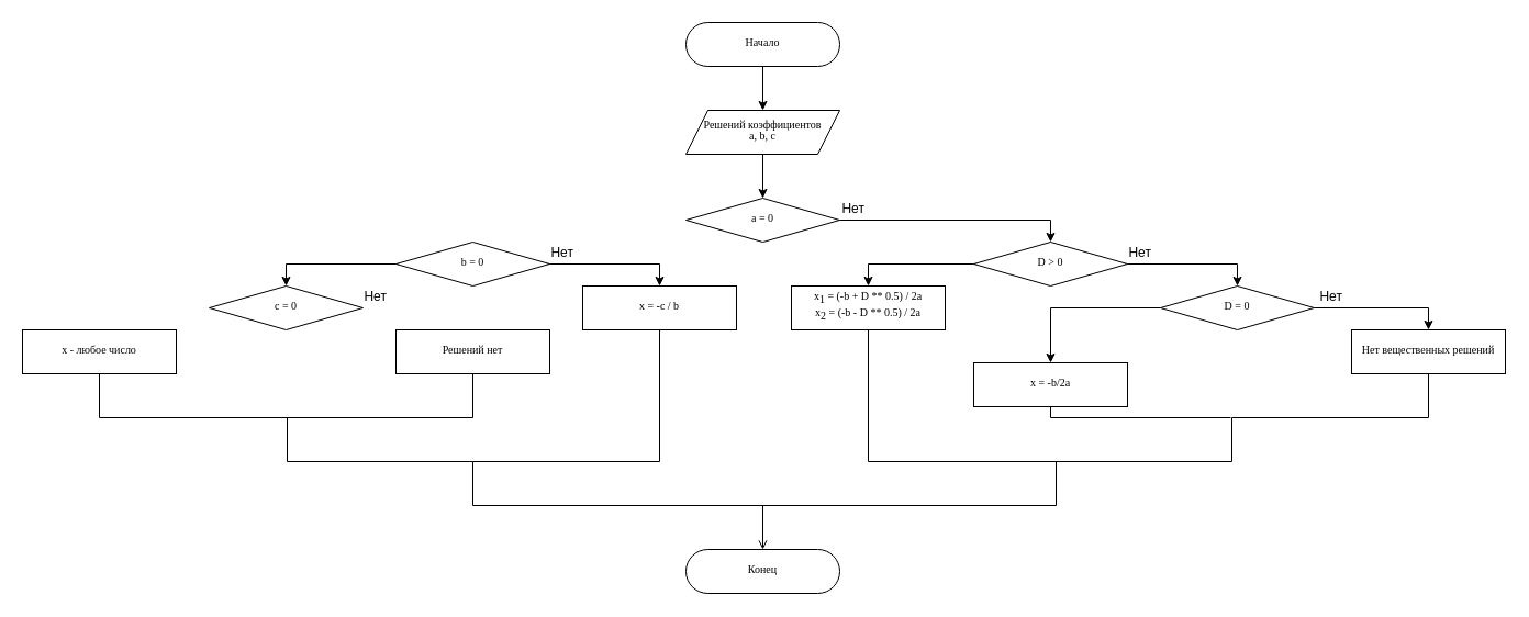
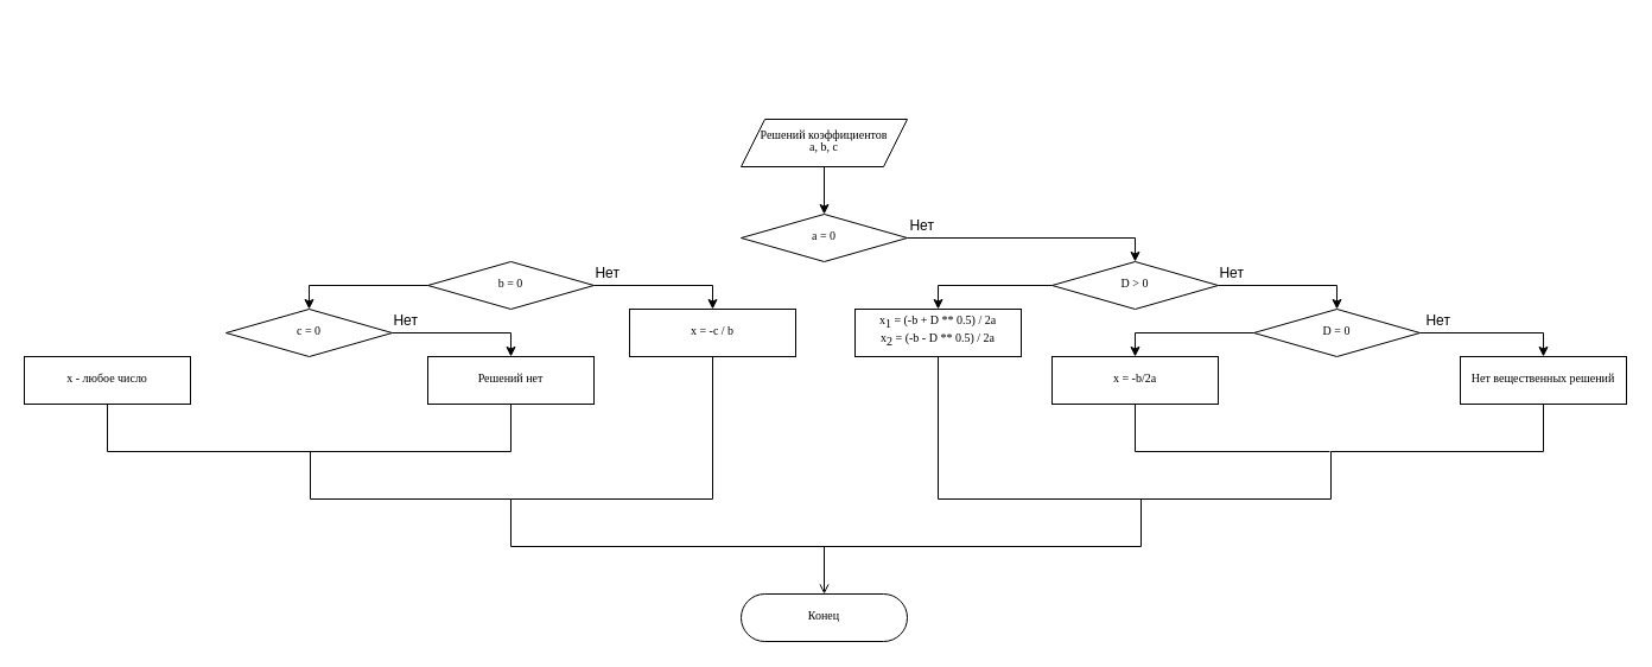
- <mxCell id="3" value="&lt;p style=&quot;line-height: 1; font-size: 10px;&quot;&gt;Начало&lt;/p&gt;" style="shape=stencil(vZXxboMgEMafhj9dUNwDLG57j6u9KimCQVbt2w9Bs6LVrZvOmJj7PvzdHZyRsKwpoUaSUAkVEvZKksSgrrgEo7QNrFN6OaU+bH0YjzE0NebGixfQHA4CvdMYrc7Y8qMZEFyWqLnpXfZG6Itd098sy5WUFsKVbALnxrcw4NK+SzsPG9Jfg6i2/AptB0ORXiXJ+8+xT8/7gOOd6g2xY/Wb17sdOKw43uvgNgPHv8eyzCpLw82yA+TnQqsPebxbzIkLkSvRf4fUP10ukjA6XOvN1NB/eDNjtCt1wa8uJ8eSrrJHBOh8kTBEeuLqaxgL0AVGFhSdBBTBbjYtYj2Xuwg63kRaGeg3Nci2Xq7g8qbj+H7BD3Q8JaR/6Jn+S88PnbKb3tkQOXVhcu3MKo3fjLT/LaxkXVzgUs8yONX/xpzwCQ==);whiteSpace=wrap;html=1;aspect=fixed;fontFamily=Verdana;fontSize=10;spacingBottom=4;" vertex="1" parent="1"><mxGeometry x="624" y="20" width="140" height="40" as="geometry" /></mxCell>
- <mxCell id="2" style="edgeStyle=orthogonalEdgeStyle;rounded=0;orthogonalLoop=1;jettySize=auto;html=1;entryX=0.5;entryY=0;entryDx=0;entryDy=0;" edge="1" parent="1" source="3" target="5"><mxGeometry relative="1" as="geometry" /></mxCell>
+ <mxCell id="25" style="edgeStyle=orthogonalEdgeStyle;rounded=0;orthogonalLoop=1;jettySize=auto;html=1;exitX=1;exitY=0.5;exitDx=0;exitDy=0;entryX=0.5;entryY=0;entryDx=0;entryDy=0;" edge="1" parent="1" source="26" target="28"><mxGeometry relative="1" as="geometry" /></mxCell>
- <mxCell id="15" value="&lt;p style=&quot;font-size: 10px;&quot; align=&quot;center&quot; class=&quot;MsoNormal&quot;&gt;x = -b/2a&lt;/p&gt;" style="shape=stencil(tVTRboMwDPyavFYh2T5gYtt/pKlXotIkcrJ1/fuaGKQiBq0mQEjgu3B3Bhyh69SYCEJJb84g9LtQKmKwkBLdEdww9iK5vHBZDbVJEWxm8MegM/sWmEkZwwku7pB7CecbQJc7Vn8I+UZrulPXNnhPIi74NGLueBIzztOz8pfFevvrqIqkf4YM2IdkVKjP52V3r9sIVxvlHcsO6VfPu57wOHG11YdbTbj6v6yuCZn7uXW9N/Z0xPDtD3+G+XJta0MbkEq+Fi+htOyP5Wai6QZvQgw0dmO7PE4PRn/OmPCJd0FnGqZWA8KDN8G7yYLr7IJiPXEoKG99BbgB);whiteSpace=wrap;html=1;aspect=fixed;fontFamily=Verdana;fontSize=10;spacingBottom=4;" vertex="1" parent="1"><mxGeometry x="886" y="330" width="140" height="40" as="geometry" /></mxCell>
+ <mxCell id="15" value="&lt;p style=&quot;font-size: 10px;&quot; align=&quot;center&quot; class=&quot;MsoNormal&quot;&gt;x = -b/2a&lt;/p&gt;" style="shape=stencil(tVTRboMwDPyavFYh2T5gYtt/pKlXotIkcrJ1/fuaGKQiBq0mQEjgu3B3Bhyh69SYCEJJb84g9LtQKmKwkBLdEdww9iK5vHBZDbVJEWxm8MegM/sWmEkZwwku7pB7CecbQJc7Vn8I+UZrulPXNnhPIi74NGLueBIzztOz8pfFevvrqIqkf4YM2IdkVKjP52V3r9sIVxvlHcsO6VfPu57wOHG11YdbTbj6v6yuCZn7uXW9N/Z0xPDtD3+G+XJta0MbkEq+Fi+htOyP5Wai6QZvQgw0dmO7PE4PRn/OmPCJd0FnGqZWA8KDN8G7yYLr7IJiPXEoKG99BbgB);whiteSpace=wrap;html=1;aspect=fixed;fontFamily=Verdana;fontSize=10;spacingBottom=4;" vertex="1" parent="1"><mxGeometry x="886" y="300" width="140" height="40" as="geometry" /></mxCell>
